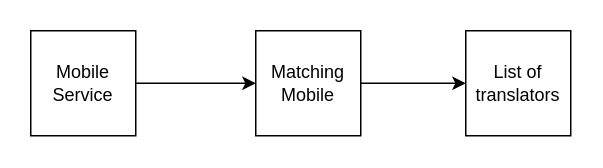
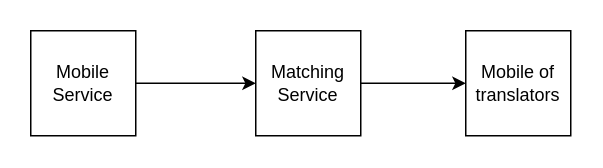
- <mxCell id="3" value="Matching Mobile" style="whiteSpace=wrap;html=1;aspect=fixed;" vertex="1" parent="1"><mxGeometry x="170" y="20" width="70" height="70" as="geometry" /></mxCell>
+ <mxCell id="3" value="Matching Service" style="whiteSpace=wrap;html=1;aspect=fixed;" vertex="1" parent="1"><mxGeometry x="170" y="20" width="70" height="70" as="geometry" /></mxCell>
- <mxCell id="4" value="List of translators" style="whiteSpace=wrap;html=1;aspect=fixed;" vertex="1" parent="1"><mxGeometry x="310" y="20" width="70" height="70" as="geometry" /></mxCell>
+ <mxCell id="4" value="Mobile of translators" style="whiteSpace=wrap;html=1;aspect=fixed;" vertex="1" parent="1"><mxGeometry x="310" y="20" width="70" height="70" as="geometry" /></mxCell>
